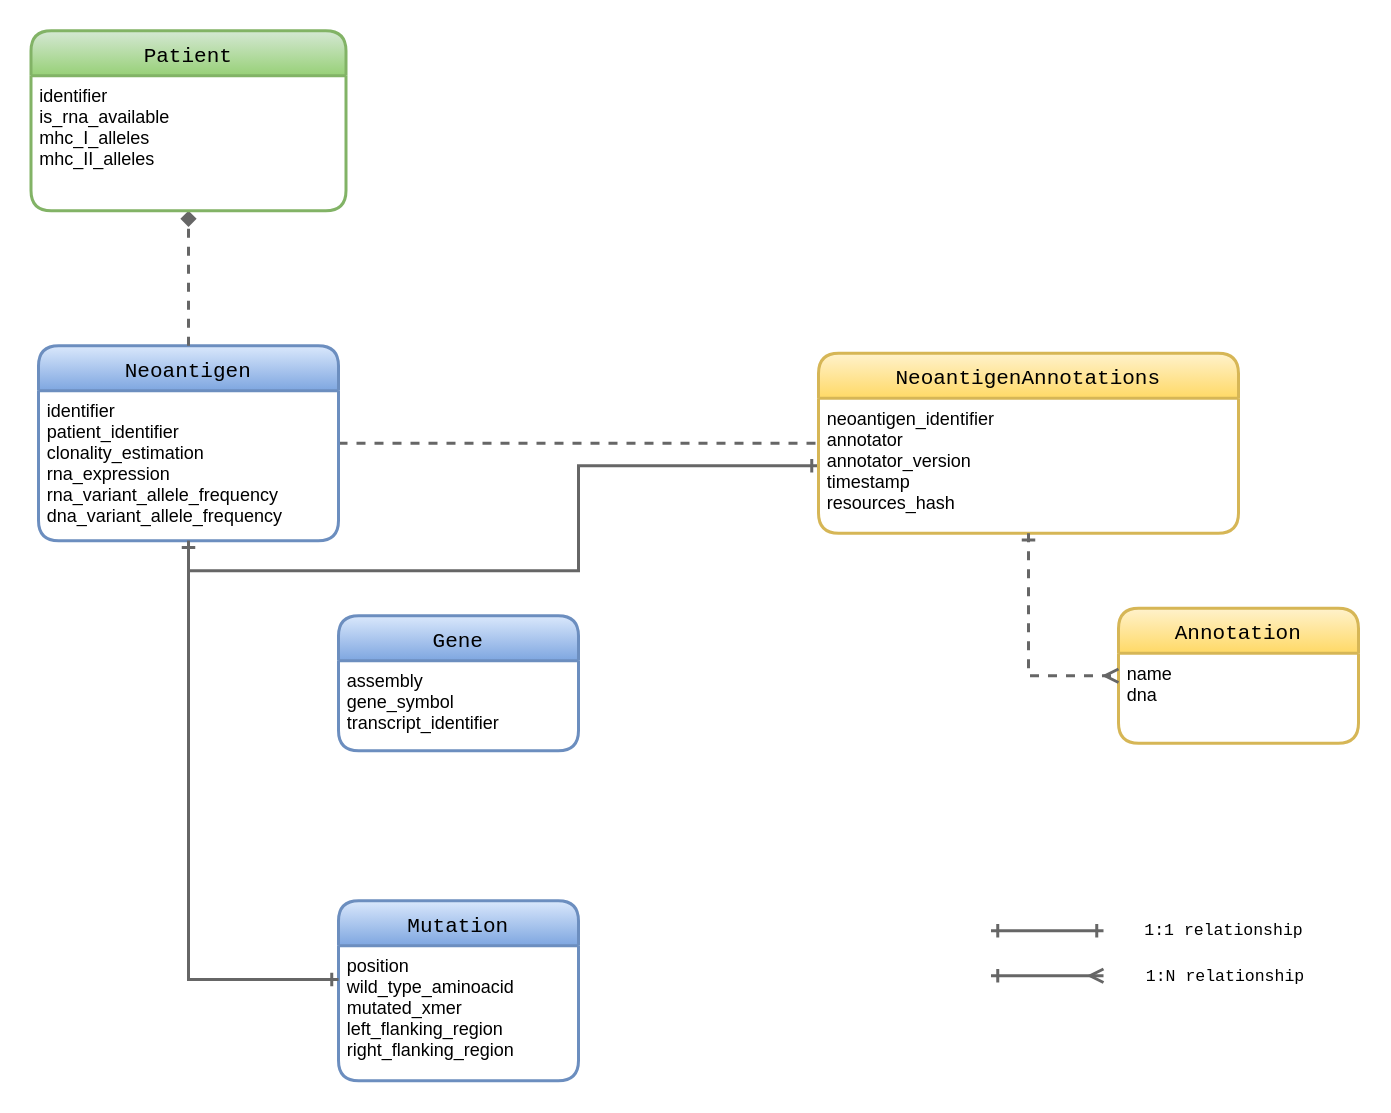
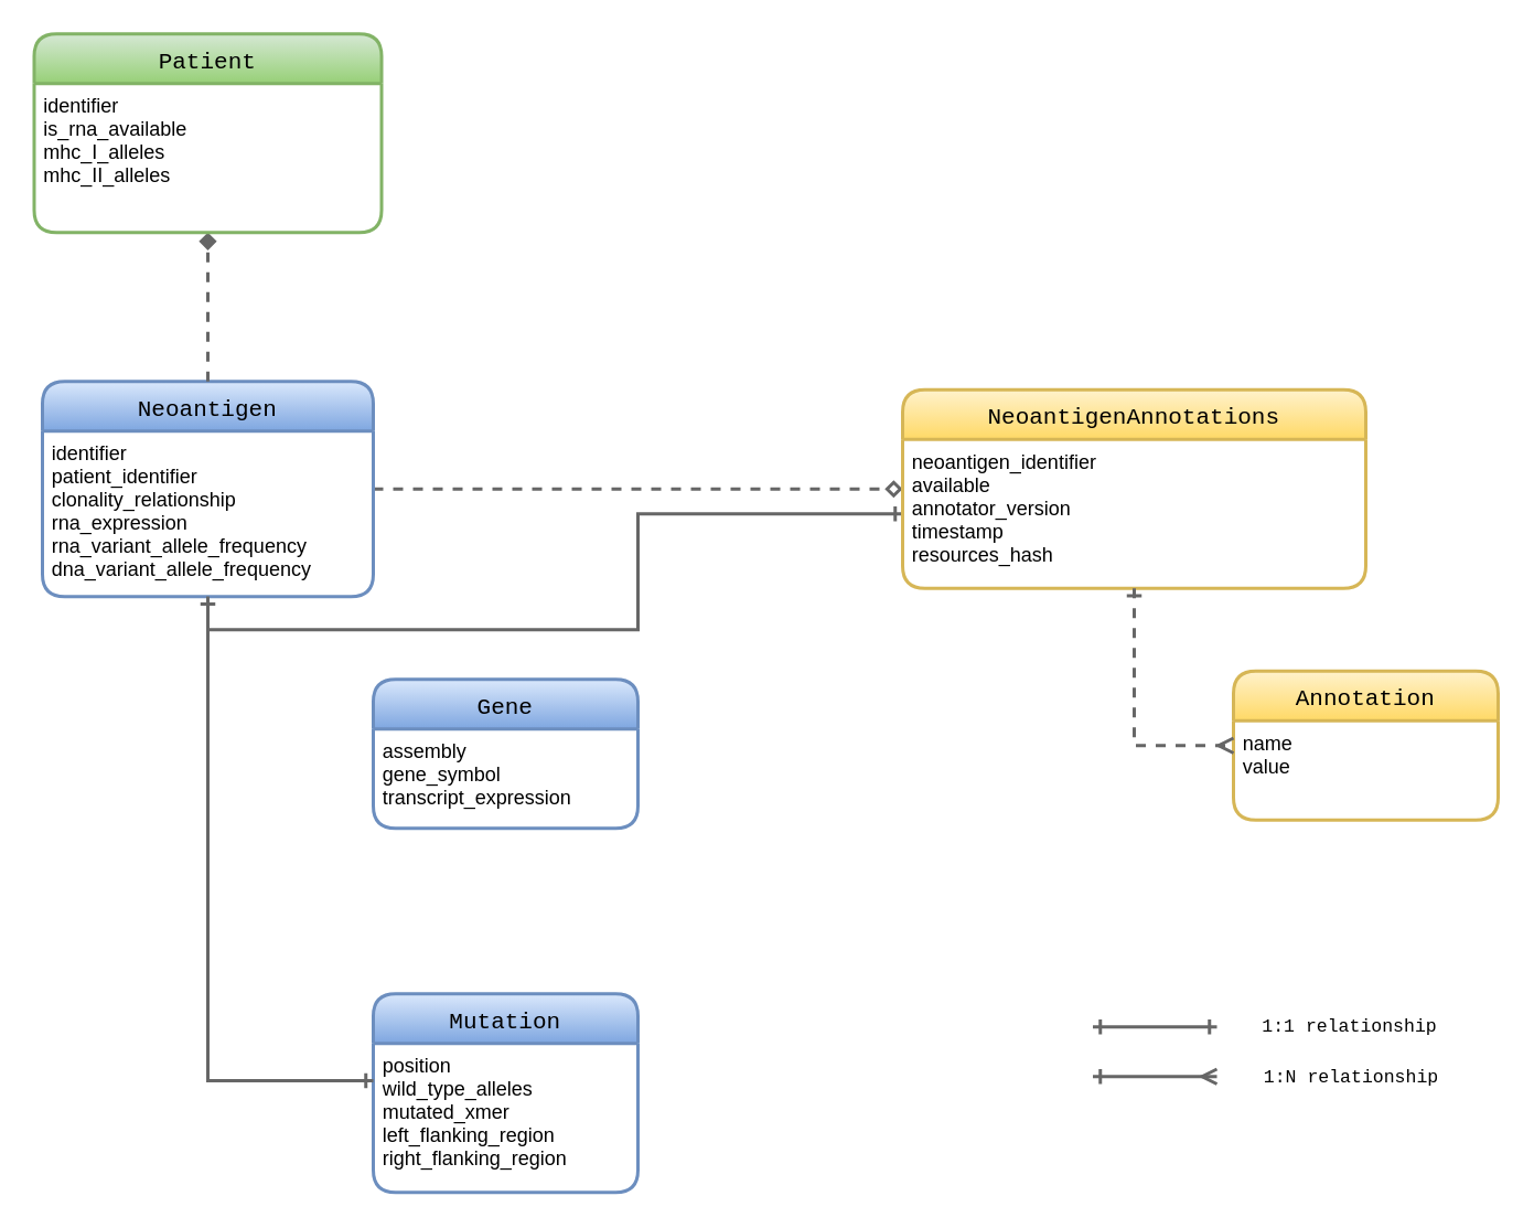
- <mxCell id="4" value="identifier&#10;patient_identifier&#10;clonality_estimation&#10;rna_expression&#10;rna_variant_allele_frequency&#10;dna_variant_allele_frequency&#10;" style="align=left;strokeColor=none;fillColor=none;spacingLeft=4;fontSize=12;verticalAlign=top;resizable=0;rotatable=0;part=1;" vertex="1" parent="3"><mxGeometry y="30" width="200" height="100" as="geometry" /></mxCell>
+ <mxCell id="4" value="identifier&#10;patient_identifier&#10;clonality_relationship&#10;rna_expression&#10;rna_variant_allele_frequency&#10;dna_variant_allele_frequency&#10;" style="align=left;strokeColor=none;fillColor=none;spacingLeft=4;fontSize=12;verticalAlign=top;resizable=0;rotatable=0;part=1;" vertex="1" parent="3"><mxGeometry y="30" width="200" height="100" as="geometry" /></mxCell>
- <mxCell id="15" value="neoantigen_identifier&#10;annotator&#10;annotator_version&#10;timestamp&#10;resources_hash&#10;" style="align=left;strokeColor=none;fillColor=none;spacingLeft=4;fontSize=12;verticalAlign=top;resizable=0;rotatable=0;part=1;" vertex="1" parent="14"><mxGeometry y="30" width="280" height="90" as="geometry" /></mxCell>
+ <mxCell id="15" value="neoantigen_identifier&#10;available&#10;annotator_version&#10;timestamp&#10;resources_hash&#10;" style="align=left;strokeColor=none;fillColor=none;spacingLeft=4;fontSize=12;verticalAlign=top;resizable=0;rotatable=0;part=1;" vertex="1" parent="14"><mxGeometry y="30" width="280" height="90" as="geometry" /></mxCell>
- <mxCell id="2" style="edgeStyle=orthogonalEdgeStyle;rounded=0;orthogonalLoop=1;jettySize=auto;html=1;exitX=1;exitY=0.5;exitDx=0;exitDy=0;entryX=0;entryY=0.5;entryDx=0;entryDy=0;fontFamily=Courier New;endArrow=none;endFill=0;dashed=1;strokeWidth=2;fillColor=#f5f5f5;strokeColor=#666666;gradientColor=#b3b3b3;" edge="1" parent="1" source="3" target="14"><mxGeometry relative="1" as="geometry" /></mxCell>
+ <mxCell id="2" style="edgeStyle=orthogonalEdgeStyle;rounded=0;orthogonalLoop=1;jettySize=auto;html=1;exitX=1;exitY=0.5;exitDx=0;exitDy=0;entryX=0;entryY=0.5;entryDx=0;entryDy=0;fontFamily=Courier New;endArrow=diamond;endFill=0;dashed=1;strokeWidth=2;fillColor=#f5f5f5;strokeColor=#666666;gradientColor=#b3b3b3;" edge="1" parent="1" source="3" target="14"><mxGeometry relative="1" as="geometry" /></mxCell>
- <mxCell id="17" value="name&#10;dna&#10;" style="align=left;strokeColor=none;fillColor=none;spacingLeft=4;fontSize=12;verticalAlign=top;resizable=0;rotatable=0;part=1;" vertex="1" parent="16"><mxGeometry y="30" width="160" height="60" as="geometry" /></mxCell>
+ <mxCell id="17" value="name&#10;value&#10;" style="align=left;strokeColor=none;fillColor=none;spacingLeft=4;fontSize=12;verticalAlign=top;resizable=0;rotatable=0;part=1;" vertex="1" parent="16"><mxGeometry y="30" width="160" height="60" as="geometry" /></mxCell>
- <mxCell id="6" value="assembly&#10;gene_symbol&#10;transcript_identifier" style="align=left;strokeColor=none;fillColor=none;spacingLeft=4;fontSize=12;verticalAlign=top;resizable=0;rotatable=0;part=1;" vertex="1" parent="5"><mxGeometry y="30" width="160" height="60" as="geometry" /></mxCell>
+ <mxCell id="6" value="assembly&#10;gene_symbol&#10;transcript_expression" style="align=left;strokeColor=none;fillColor=none;spacingLeft=4;fontSize=12;verticalAlign=top;resizable=0;rotatable=0;part=1;" vertex="1" parent="5"><mxGeometry y="30" width="160" height="60" as="geometry" /></mxCell>
- <mxCell id="8" value="position&#10;wild_type_aminoacid&#10;mutated_xmer&#10;left_flanking_region&#10;right_flanking_region&#10;" style="align=left;strokeColor=none;fillColor=none;spacingLeft=4;fontSize=12;verticalAlign=top;resizable=0;rotatable=0;part=1;" vertex="1" parent="7"><mxGeometry y="30" width="160" height="90" as="geometry" /></mxCell>
+ <mxCell id="8" value="position&#10;wild_type_alleles&#10;mutated_xmer&#10;left_flanking_region&#10;right_flanking_region&#10;" style="align=left;strokeColor=none;fillColor=none;spacingLeft=4;fontSize=12;verticalAlign=top;resizable=0;rotatable=0;part=1;" vertex="1" parent="7"><mxGeometry y="30" width="160" height="90" as="geometry" /></mxCell>
